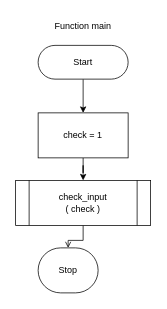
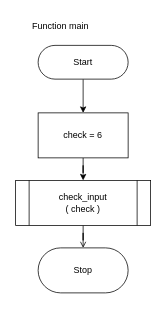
- <mxCell id="7" value="Function main" style="text;html=1;strokeColor=none;fillColor=none;align=center;verticalAlign=middle;whiteSpace=wrap;rounded=0;" parent="1" vertex="1"><mxGeometry x="42" y="20" width="136" height="30" as="geometry" /></mxCell>
+ <mxCell id="7" value="Function main" style="text;html=1;strokeColor=none;fillColor=none;align=center;verticalAlign=middle;whiteSpace=wrap;rounded=0;" parent="1" vertex="1"><mxGeometry x="12" y="20" width="136" height="30" as="geometry" /></mxCell>
- <mxCell id="9" value="check = 1" style="rounded=0;whiteSpace=wrap;html=1;" parent="1" vertex="1"><mxGeometry x="50" y="150" width="120" height="60" as="geometry" /></mxCell>
+ <mxCell id="9" value="check = 6" style="rounded=0;whiteSpace=wrap;html=1;" parent="1" vertex="1"><mxGeometry x="50" y="150" width="120" height="60" as="geometry" /></mxCell>
- <mxCell id="6" value="Stop" style="rounded=1;whiteSpace=wrap;html=1;arcSize=50;" parent="1" vertex="1"><mxGeometry x="50" y="330" width="80" height="60" as="geometry" /></mxCell>
+ <mxCell id="6" value="Stop" style="rounded=1;whiteSpace=wrap;html=1;arcSize=50;" parent="1" vertex="1"><mxGeometry x="50" y="330" width="120" height="60" as="geometry" /></mxCell>
